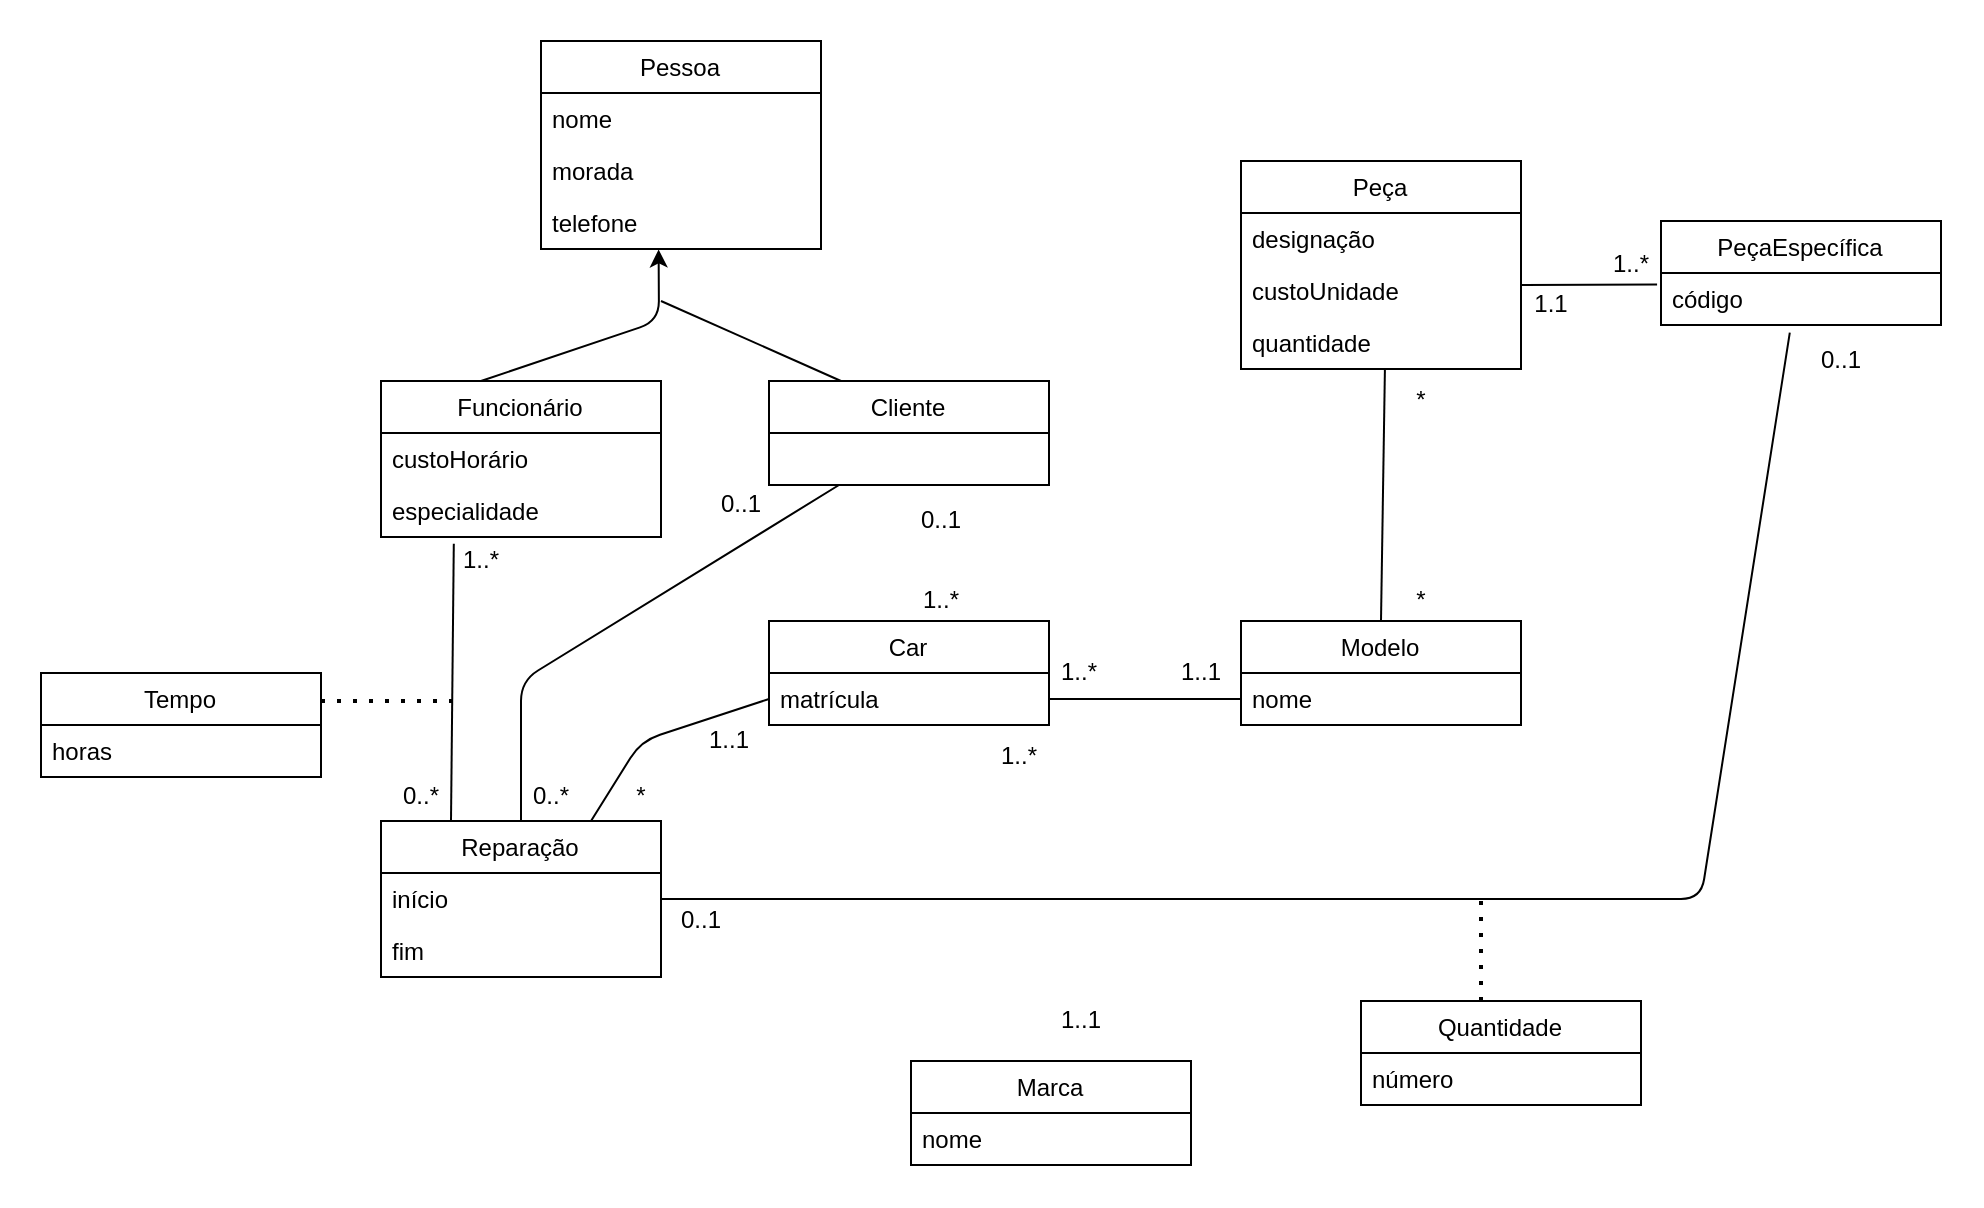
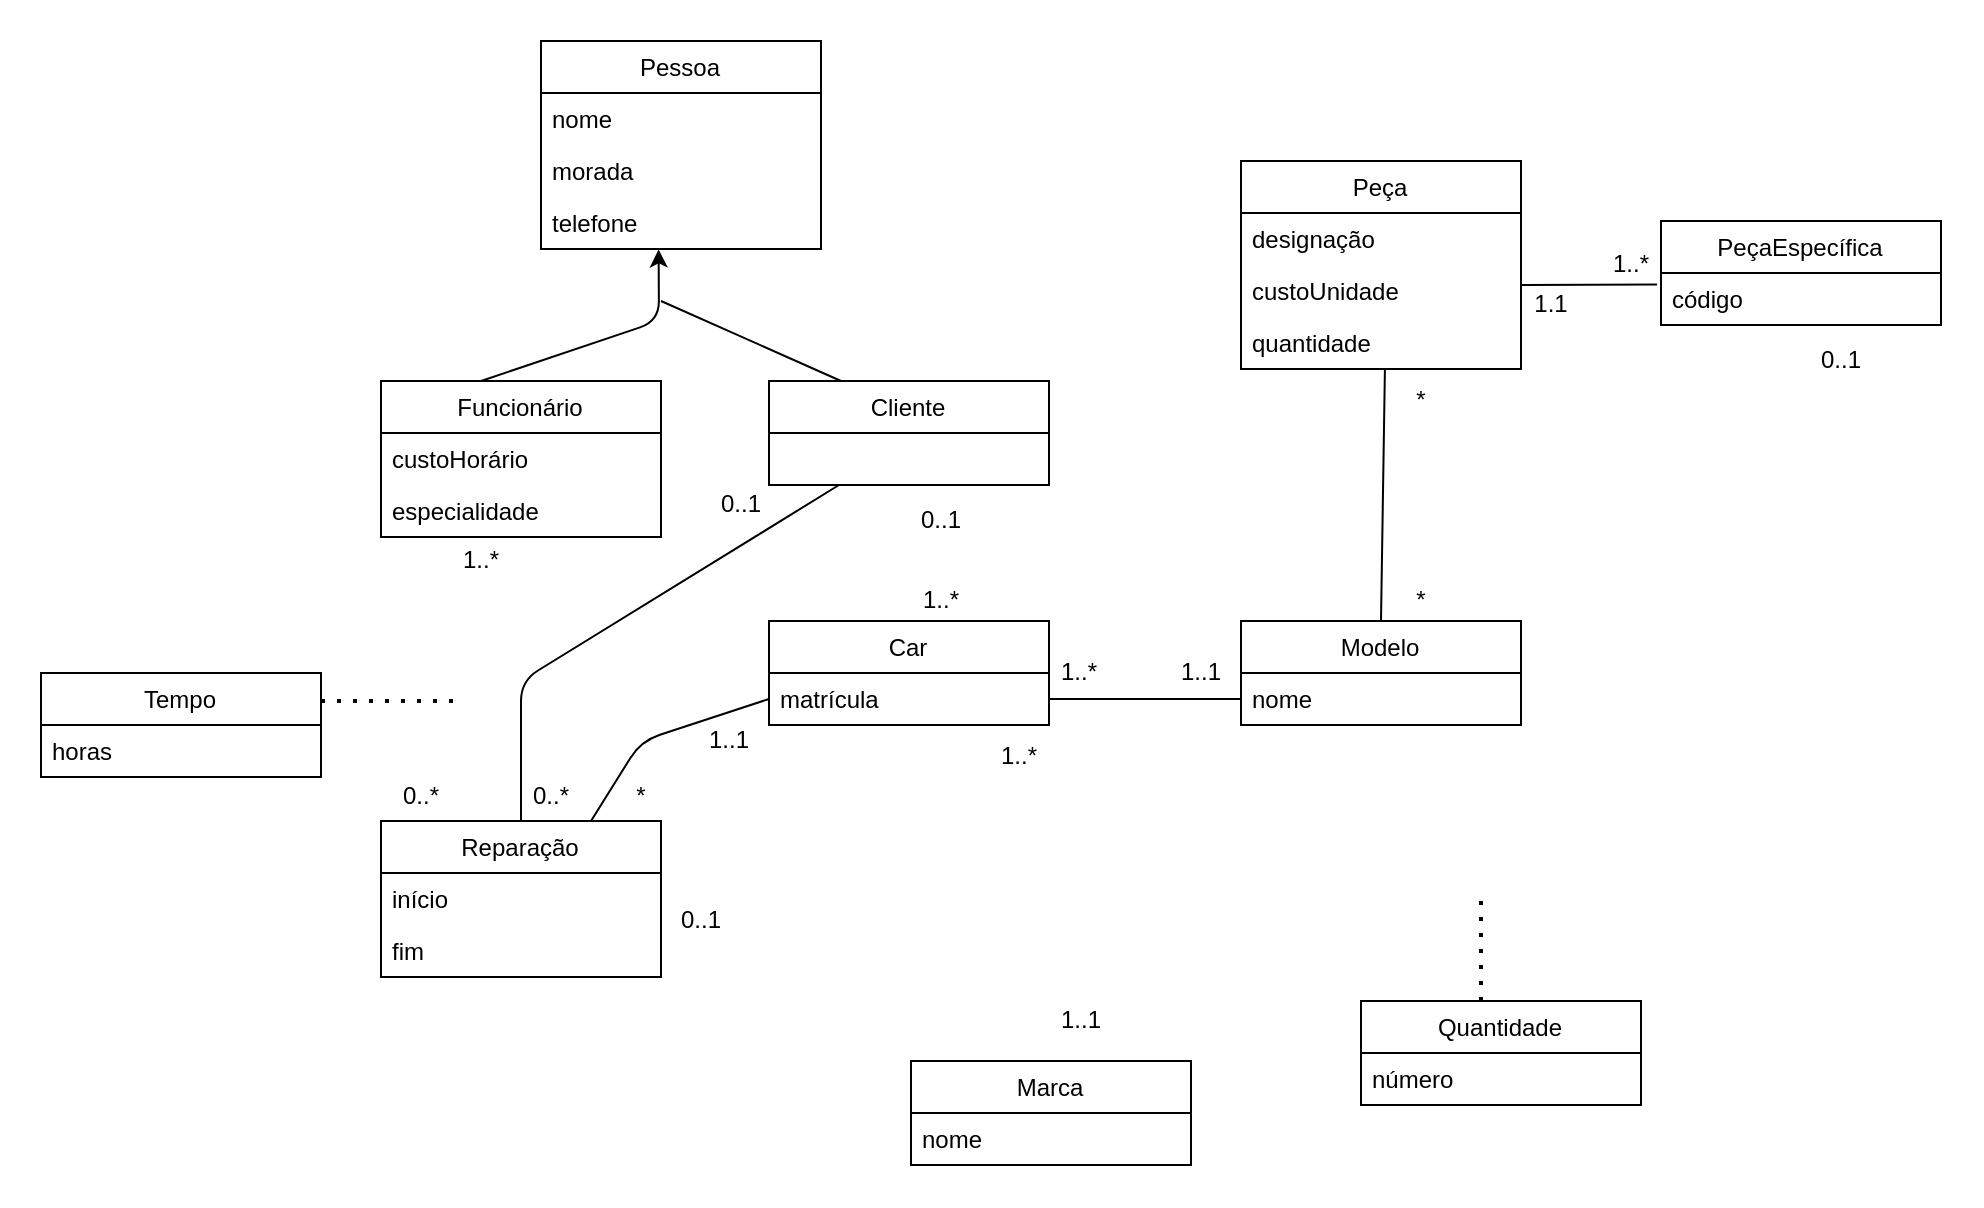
- <mxCell id="46" value="" style="endArrow=none;html=1;entryX=0.26;entryY=1.129;entryDx=0;entryDy=0;entryPerimeter=0;exitX=0.25;exitY=0;exitDx=0;exitDy=0;" edge="1" parent="1" source="28" target="11"><mxGeometry width="50" height="50" relative="1" as="geometry"><mxPoint x="180" y="410" as="sourcePoint" /><mxPoint x="230" y="360" as="targetPoint" /></mxGeometry></mxCell>
- <mxCell id="37" value="" style="endArrow=none;html=1;exitX=1;exitY=0.5;exitDx=0;exitDy=0;entryX=0.46;entryY=1.146;entryDx=0;entryDy=0;entryPerimeter=0;" edge="1" parent="1" source="29" target="39"><mxGeometry width="50" height="50" relative="1" as="geometry"><mxPoint x="380" y="480" as="sourcePoint" /><mxPoint x="470" y="449" as="targetPoint" /><Array as="points"><mxPoint x="850" y="449" /></Array></mxGeometry></mxCell>
